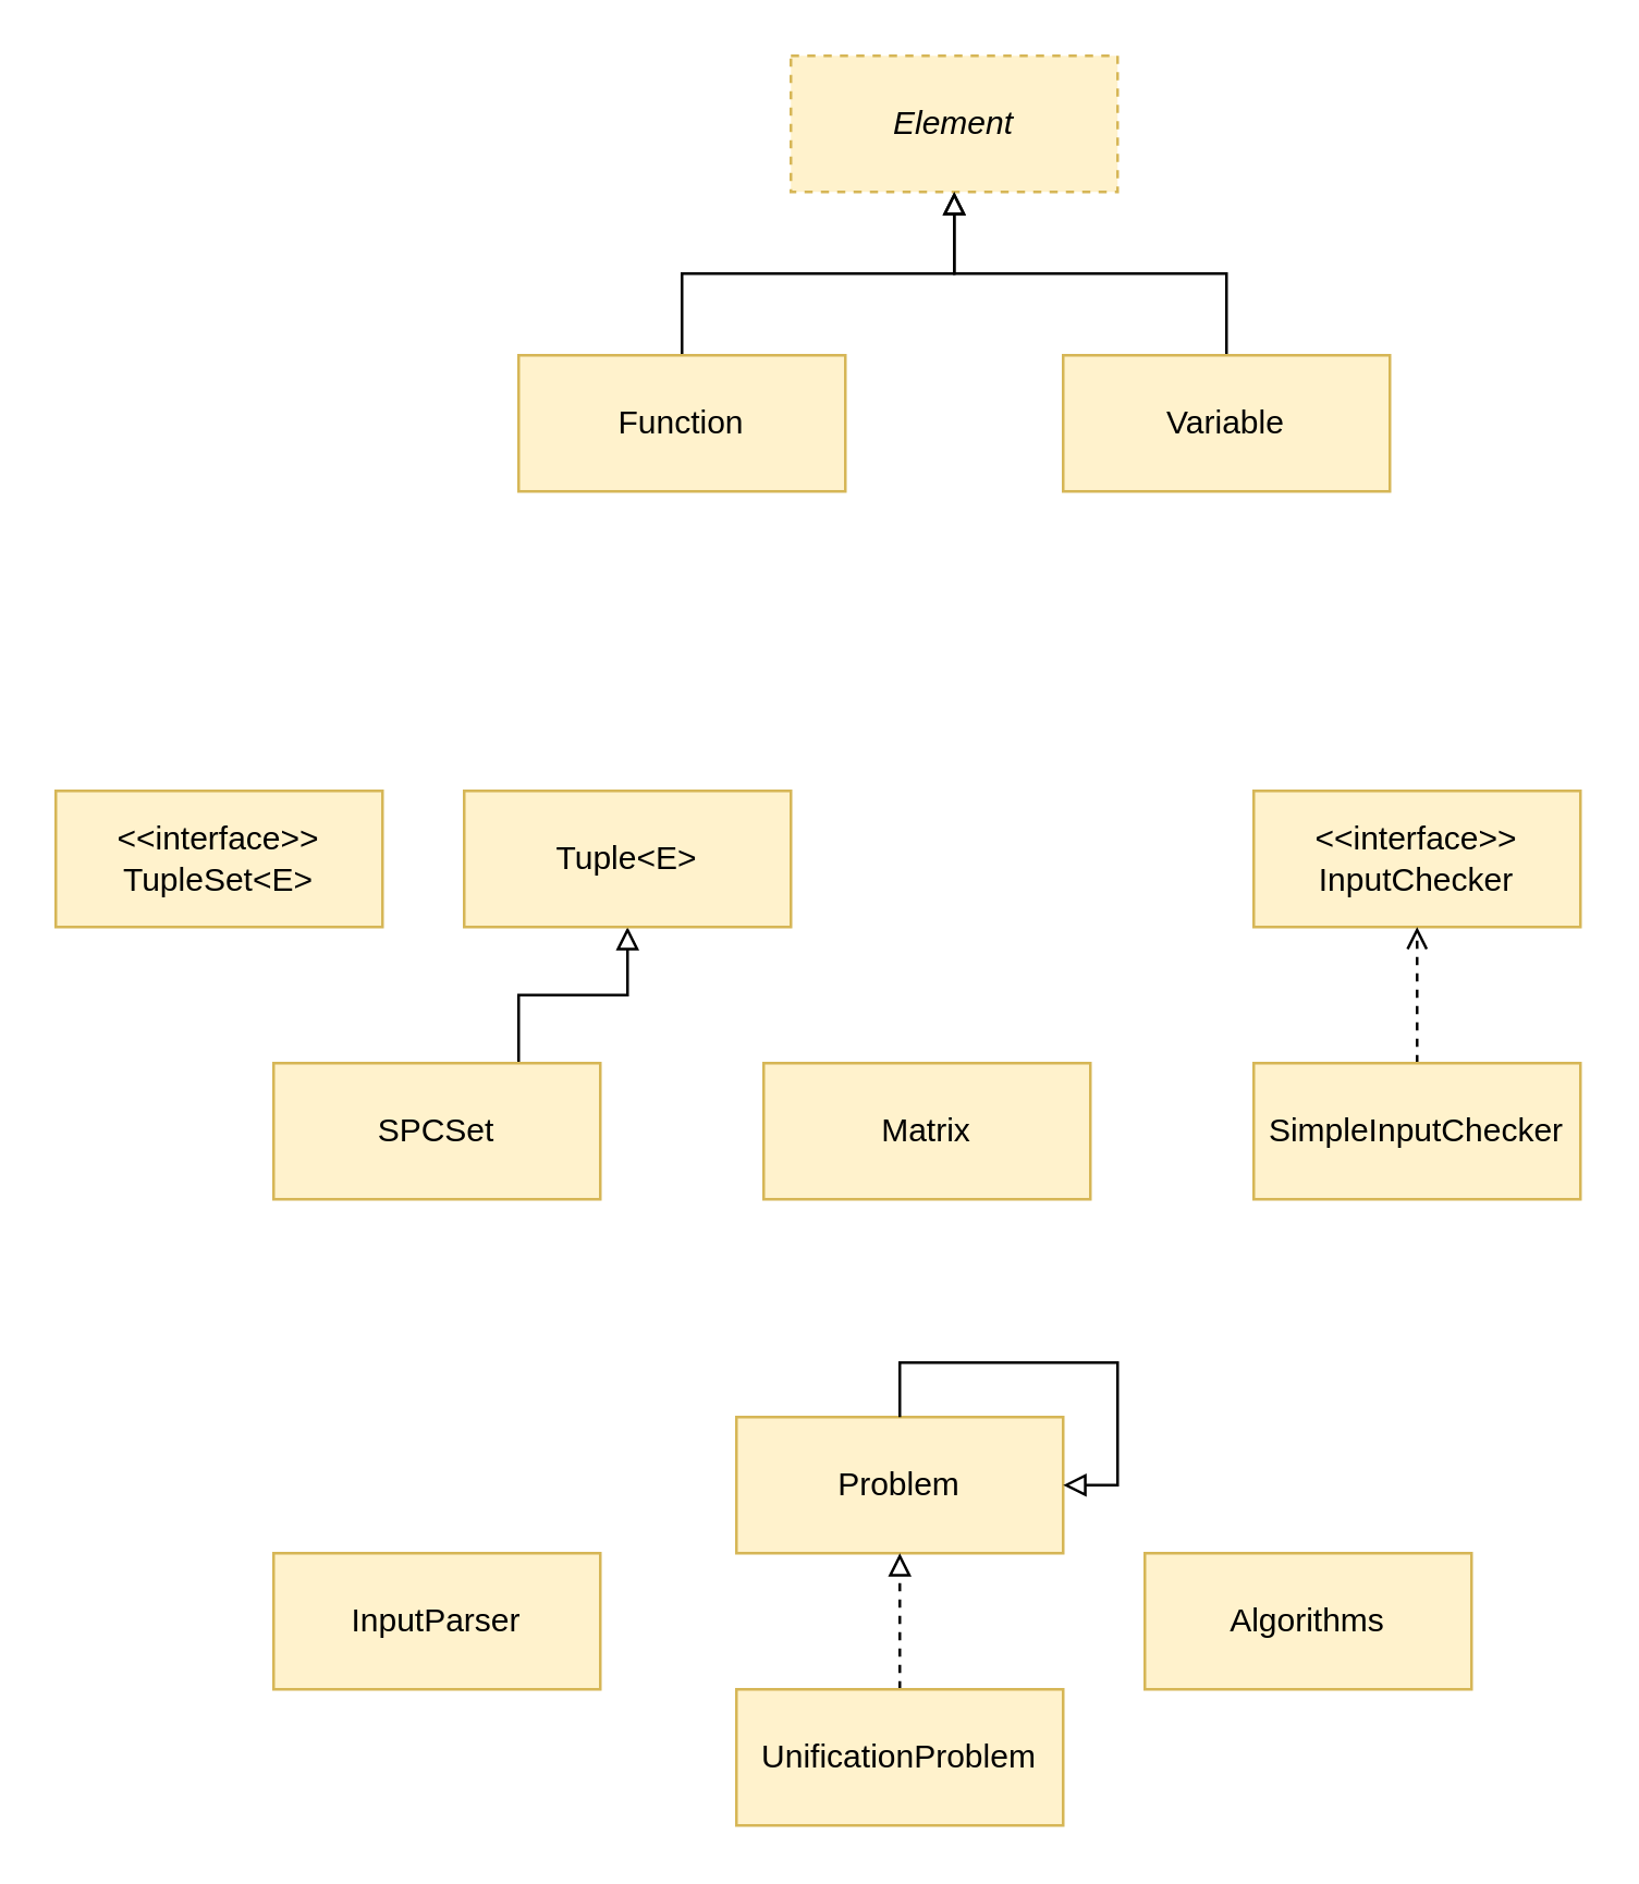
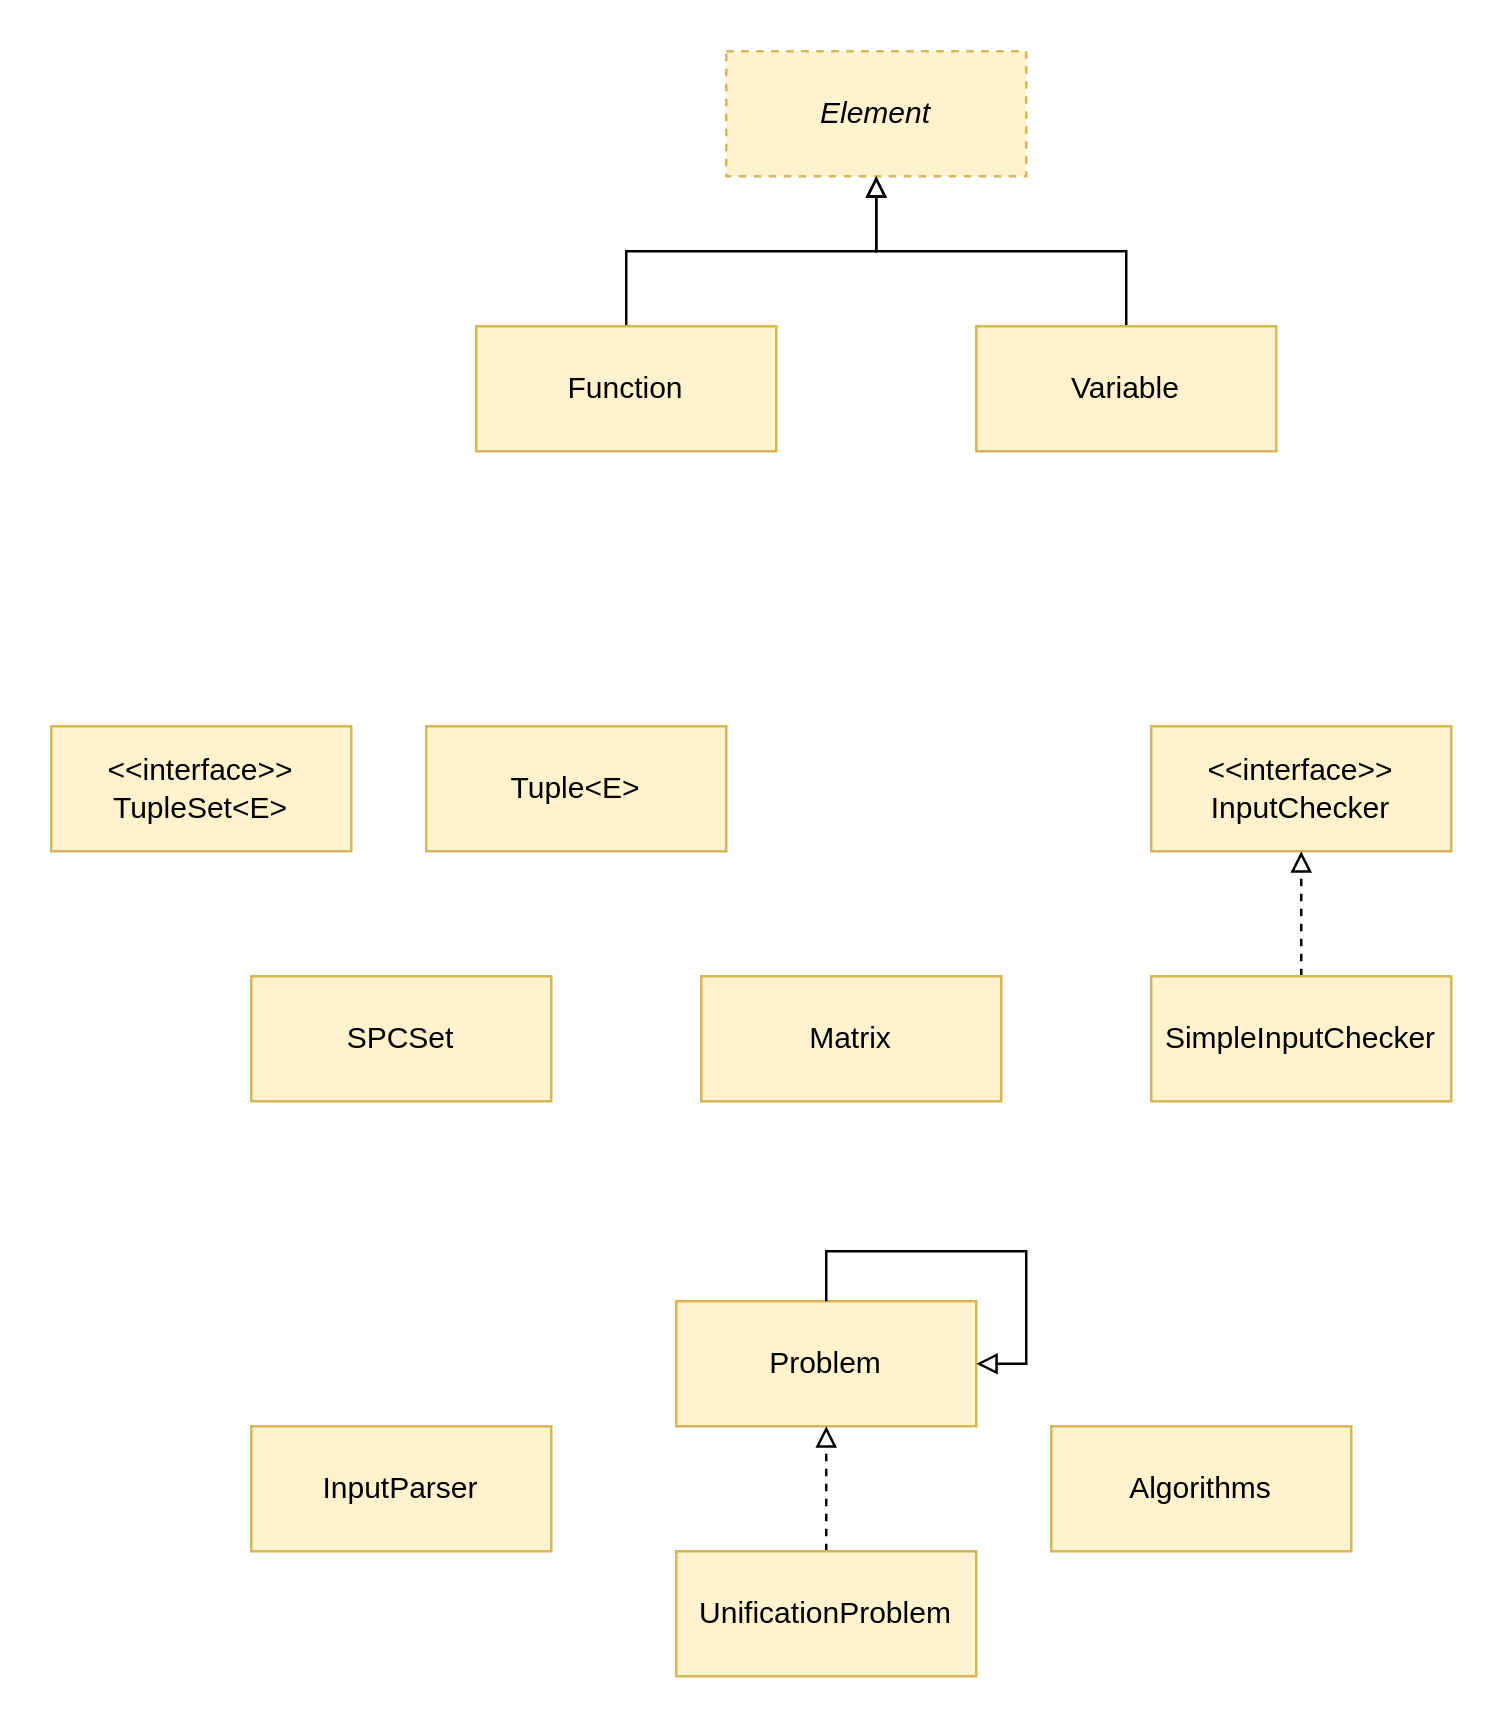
- <mxCell id="13" style="edgeStyle=orthogonalEdgeStyle;rounded=0;orthogonalLoop=1;jettySize=auto;html=1;exitX=0.5;exitY=0;exitDx=0;exitDy=0;entryX=0.5;entryY=1;entryDx=0;entryDy=0;dashed=1;endArrow=open;endFill=0;" parent="1" source="14" target="12" edge="1"><mxGeometry relative="1" as="geometry" /></mxCell>
+ <mxCell id="13" style="edgeStyle=orthogonalEdgeStyle;rounded=0;orthogonalLoop=1;jettySize=auto;html=1;exitX=0.5;exitY=0;exitDx=0;exitDy=0;entryX=0.5;entryY=1;entryDx=0;entryDy=0;dashed=1;endArrow=block;endFill=0;" parent="1" source="14" target="12" edge="1"><mxGeometry relative="1" as="geometry" /></mxCell>
- <mxCell id="8" style="edgeStyle=orthogonalEdgeStyle;rounded=0;orthogonalLoop=1;jettySize=auto;html=1;exitX=0.75;exitY=0;exitDx=0;exitDy=0;endArrow=block;endFill=0;" parent="1" source="9" target="10" edge="1"><mxGeometry relative="1" as="geometry" /></mxCell>
